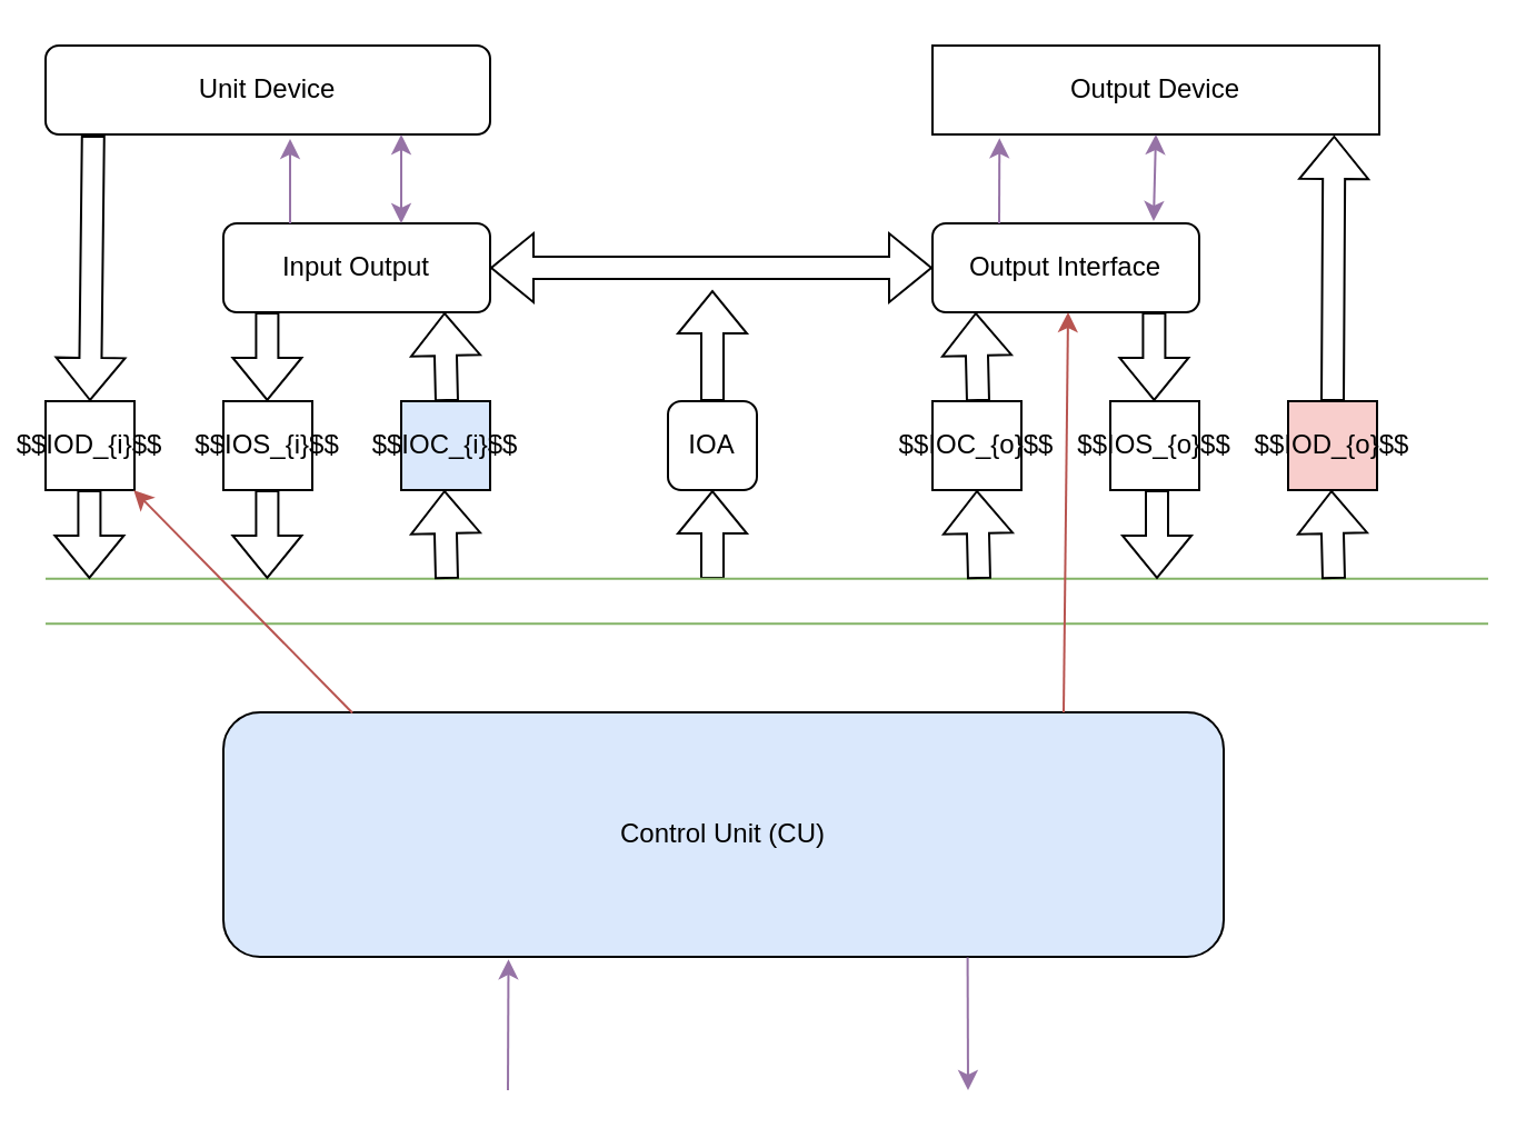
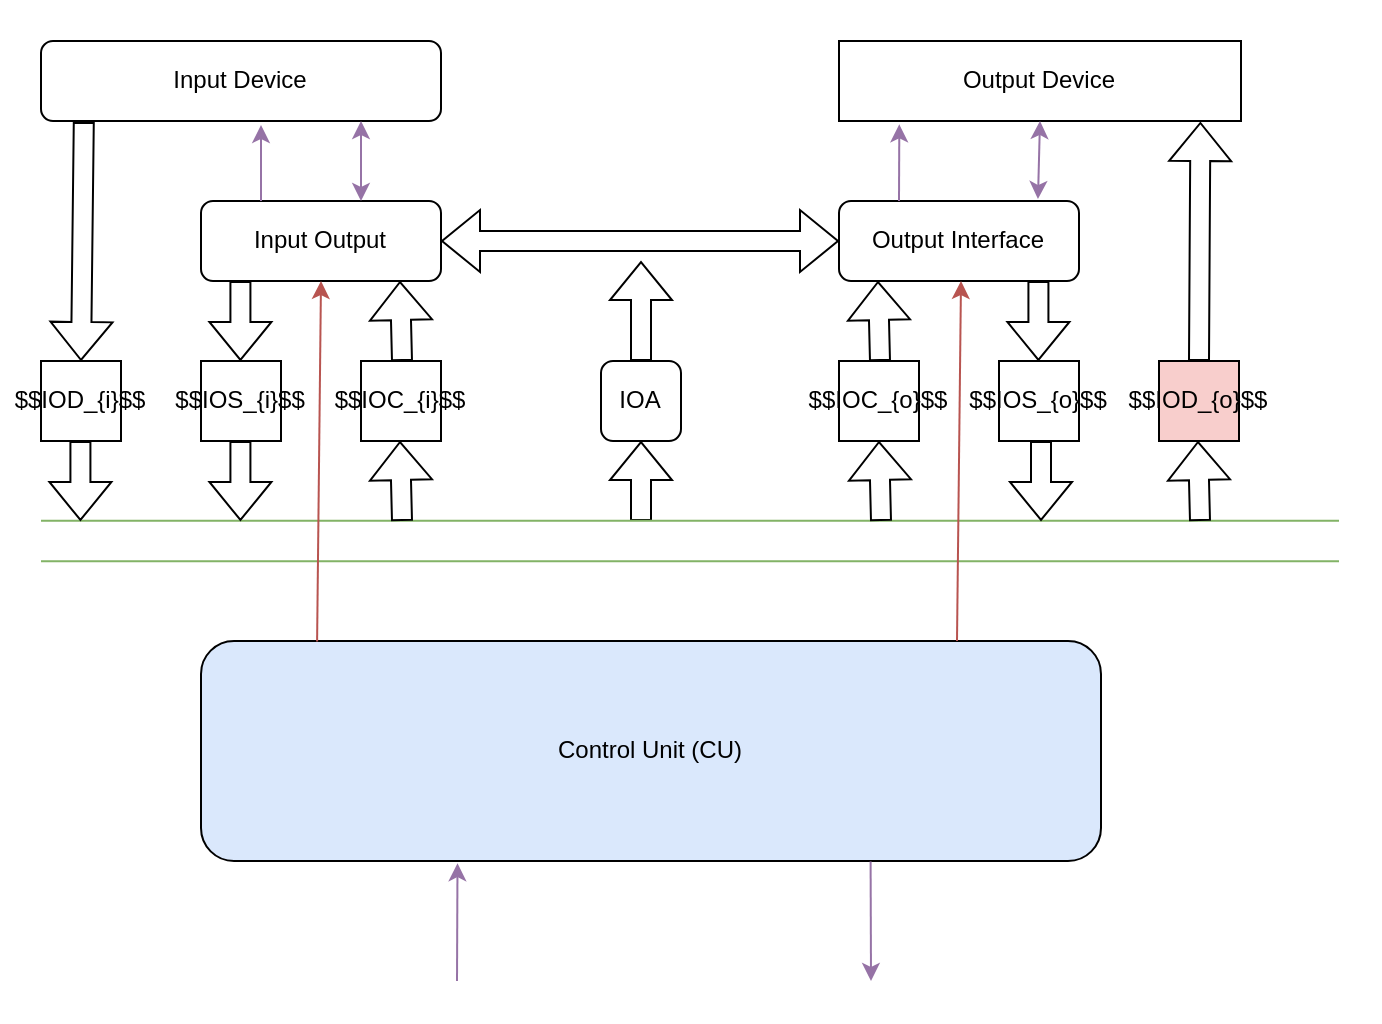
- <mxCell id="18" value="Unit Device" style="rounded=1;whiteSpace=wrap;html=1;" vertex="1" parent="1"><mxGeometry x="20" y="20" width="200" height="40" as="geometry" /></mxCell>
+ <mxCell id="18" value="Input Device" style="rounded=1;whiteSpace=wrap;html=1;" vertex="1" parent="1"><mxGeometry x="20" y="20" width="200" height="40" as="geometry" /></mxCell>
- <mxCell id="11" value="$$IOC_{i}$$" style="rounded=0;whiteSpace=wrap;html=1;fillColor=#dae8fc;" vertex="1" parent="1"><mxGeometry x="180" y="180" width="40" height="40" as="geometry" /></mxCell>
+ <mxCell id="11" value="$$IOC_{i}$$" style="rounded=0;whiteSpace=wrap;html=1;" vertex="1" parent="1"><mxGeometry x="180" y="180" width="40" height="40" as="geometry" /></mxCell>
- <mxCell id="36" value="" style="endArrow=classic;html=1;rounded=0;exitX=0.129;exitY=0.002;exitDx=0;exitDy=0;exitPerimeter=0;fillColor=#f8cecc;strokeColor=#b85450;" edge="1" parent="1" source="6" target="10"><mxGeometry width="50" height="50" relative="1" as="geometry"><mxPoint x="180" y="290" as="sourcePoint" /><mxPoint x="230" y="240" as="targetPoint" /></mxGeometry></mxCell>
+ <mxCell id="36" value="" style="endArrow=classic;html=1;rounded=0;exitX=0.129;exitY=0.002;exitDx=0;exitDy=0;exitPerimeter=0;entryX=0.5;entryY=1;entryDx=0;entryDy=0;fillColor=#f8cecc;strokeColor=#b85450;" edge="1" parent="1" source="6" target="16"><mxGeometry width="50" height="50" relative="1" as="geometry"><mxPoint x="180" y="290" as="sourcePoint" /><mxPoint x="230" y="240" as="targetPoint" /></mxGeometry></mxCell>
